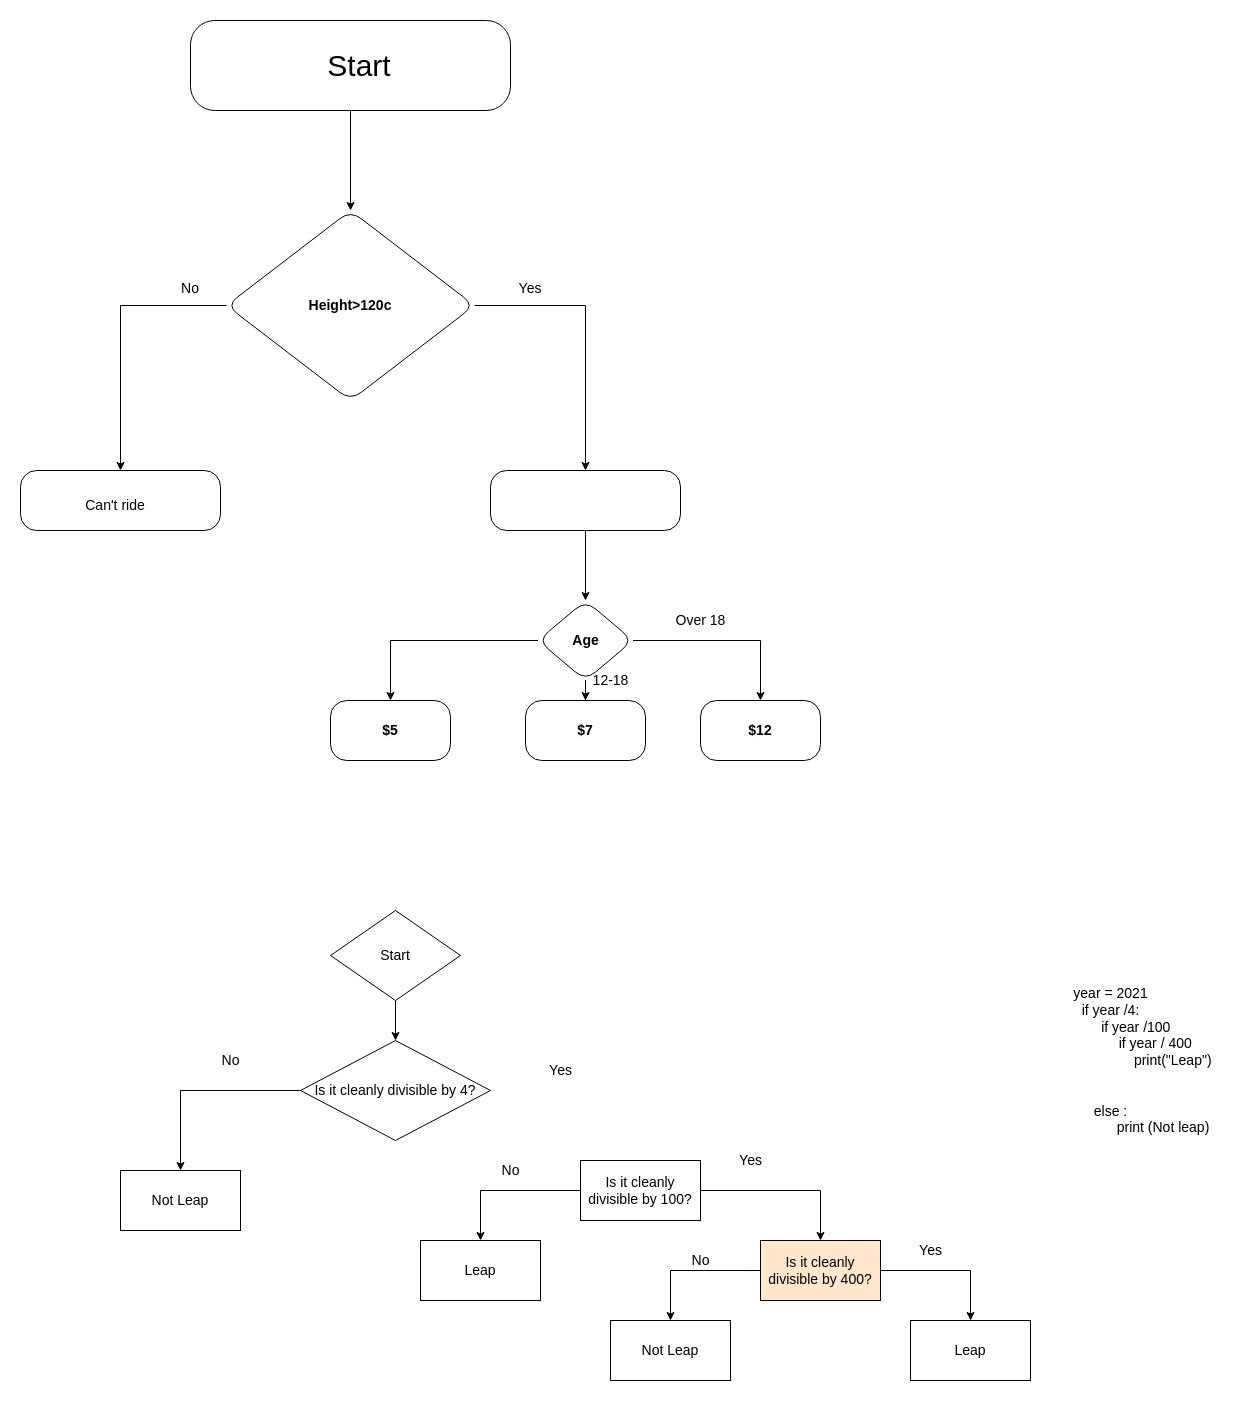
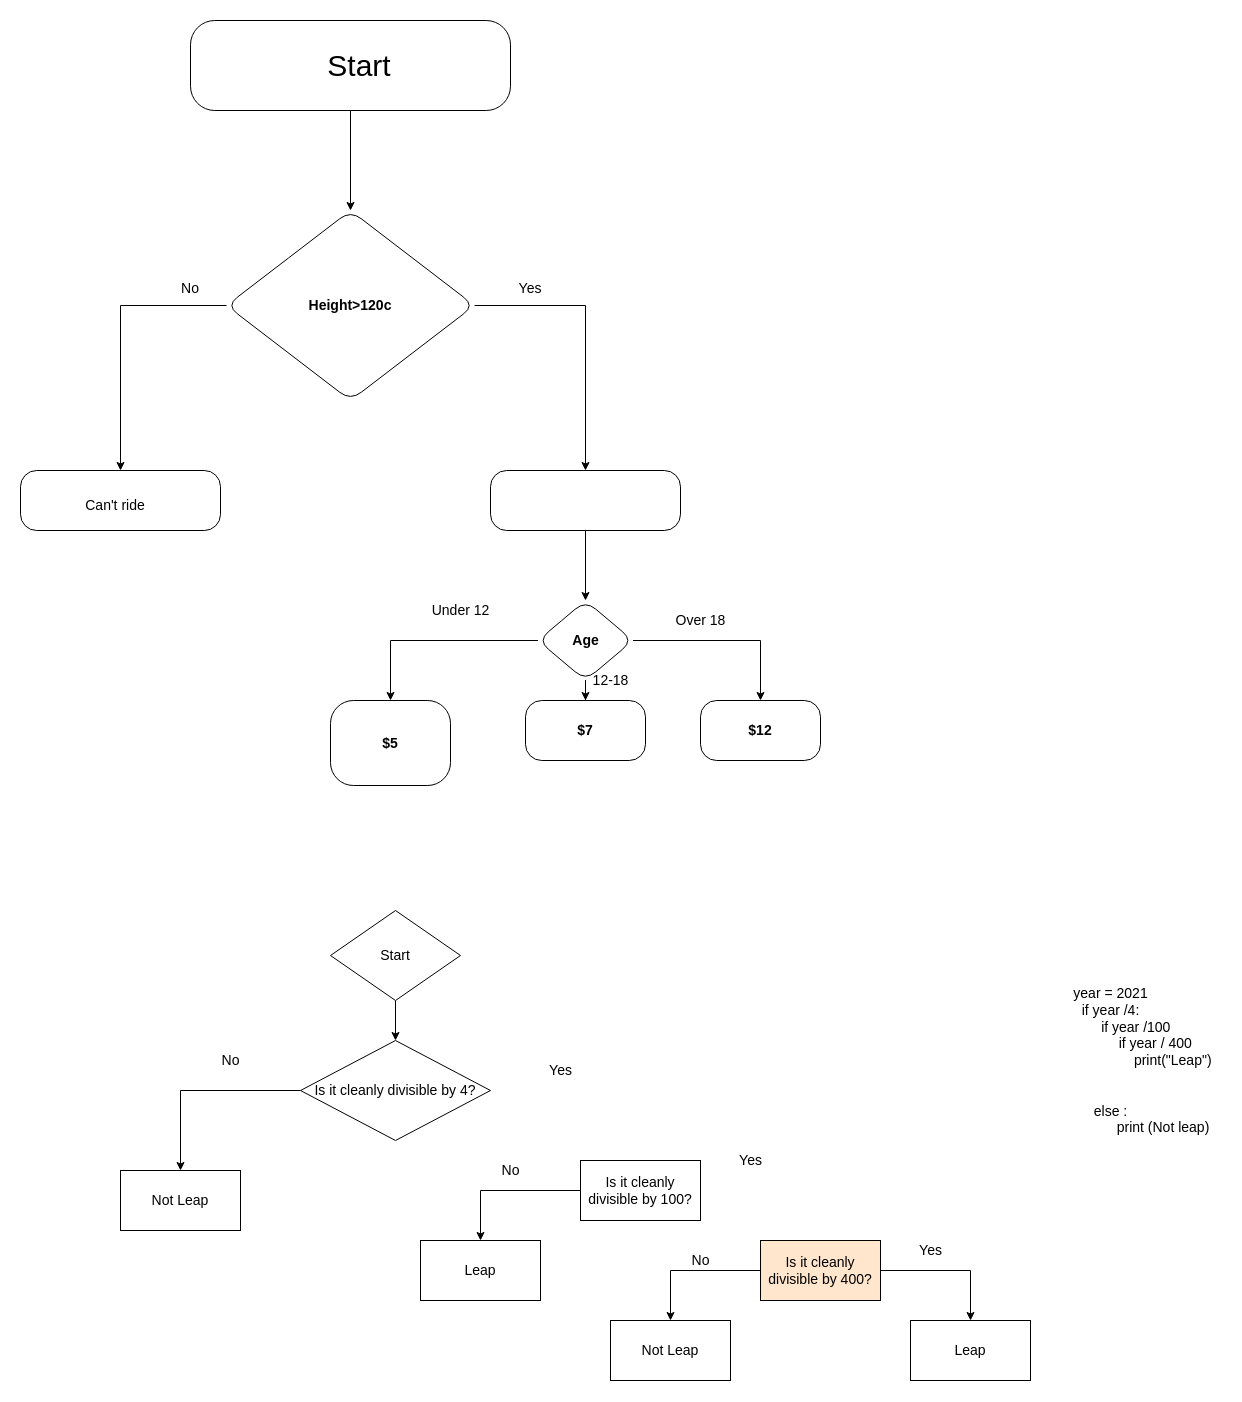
+ <mxCell id="22" value="Under 12" style="text;html=1;align=center;verticalAlign=middle;resizable=0;points=[];autosize=1;fontSize=14;" vertex="1" parent="1"><mxGeometry x="425" y="600" width="70" height="20" as="geometry" /></mxCell>
- <mxCell id="19" value="$5" style="whiteSpace=wrap;html=1;rounded=1;fontSize=14;fontStyle=1;arcSize=27;" vertex="1" parent="1"><mxGeometry x="330" y="700" width="120" height="60" as="geometry" /></mxCell>
+ <mxCell id="19" value="$5" style="whiteSpace=wrap;html=1;rounded=1;fontSize=14;fontStyle=1;arcSize=27;" vertex="1" parent="1"><mxGeometry x="330" y="700" width="120" height="85" as="geometry" /></mxCell>
- <mxCell id="32" value="" style="edgeStyle=orthogonalEdgeStyle;rounded=0;orthogonalLoop=1;jettySize=auto;html=1;fontSize=14;" edge="1" parent="1" source="33" target="39"><mxGeometry relative="1" as="geometry" /></mxCell>
